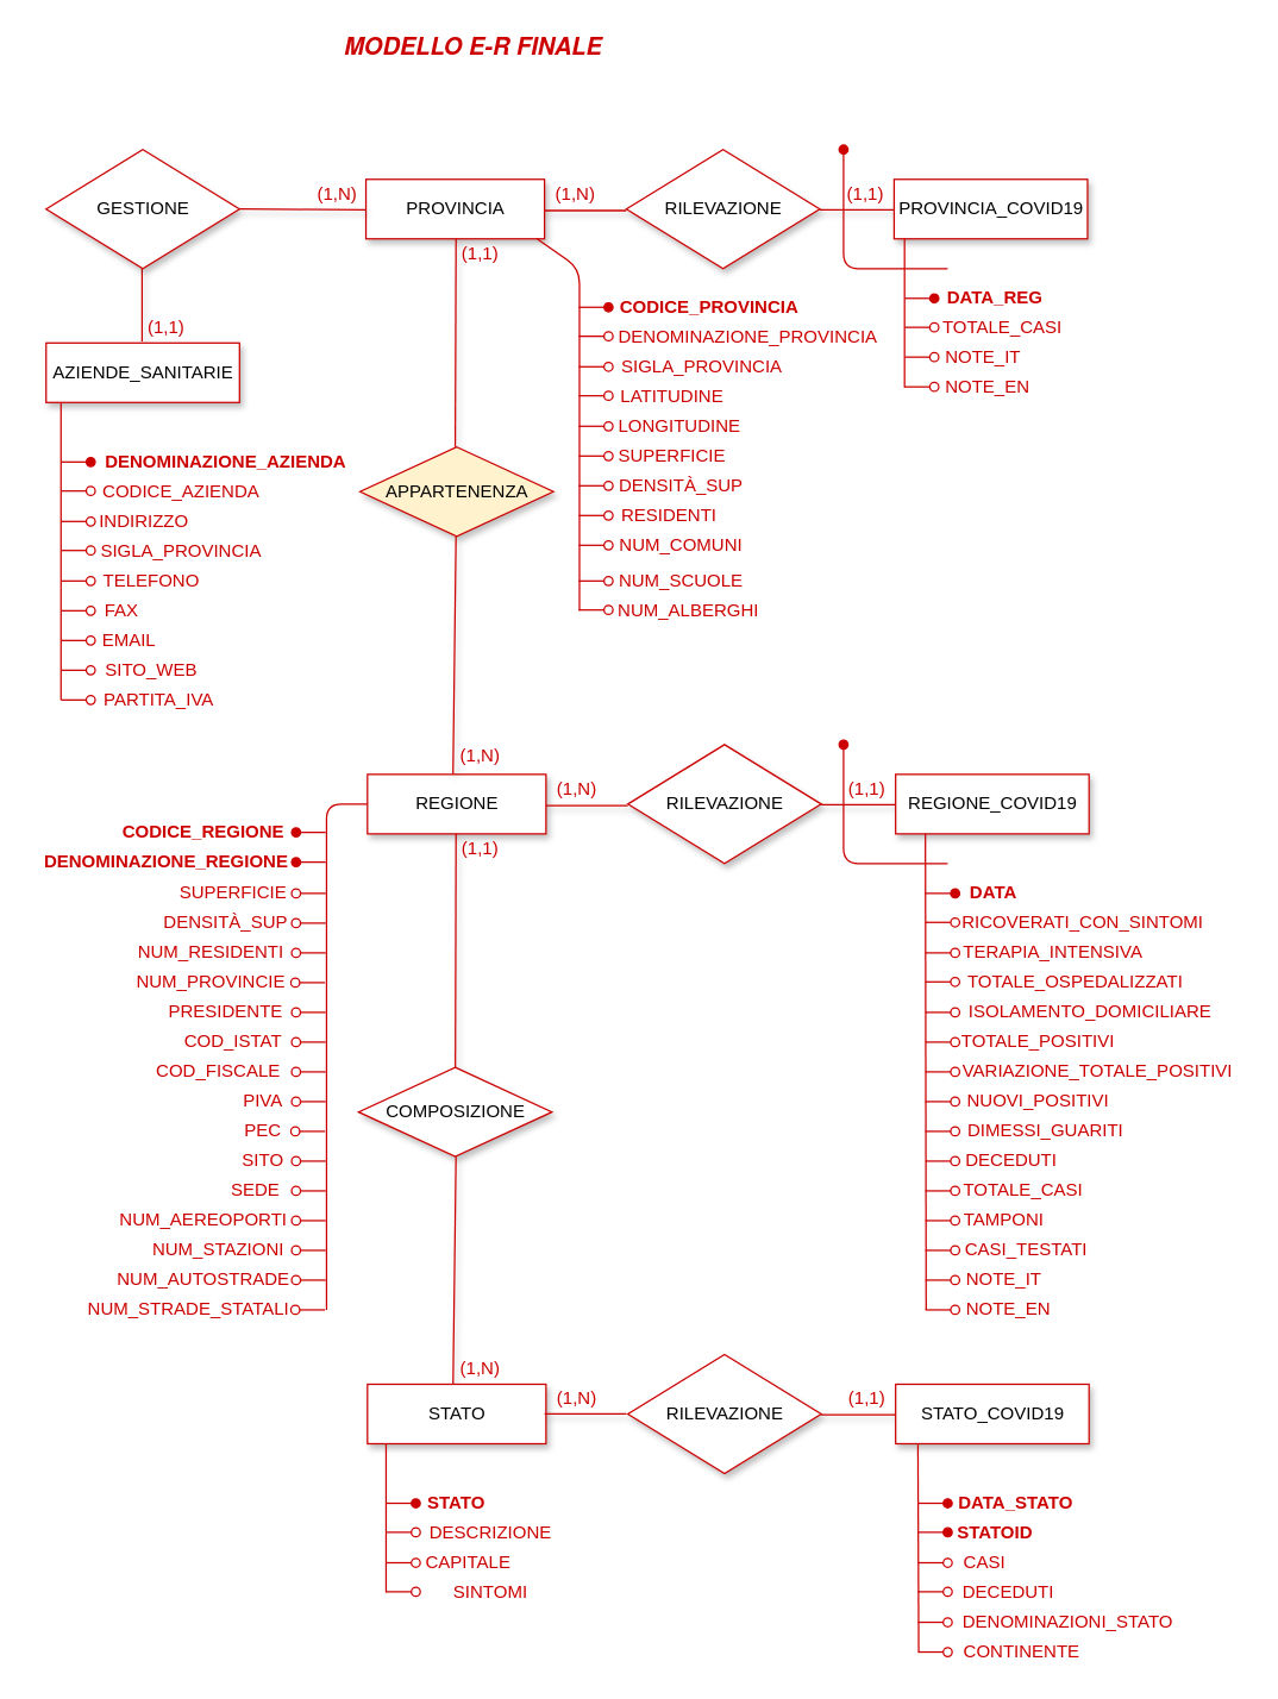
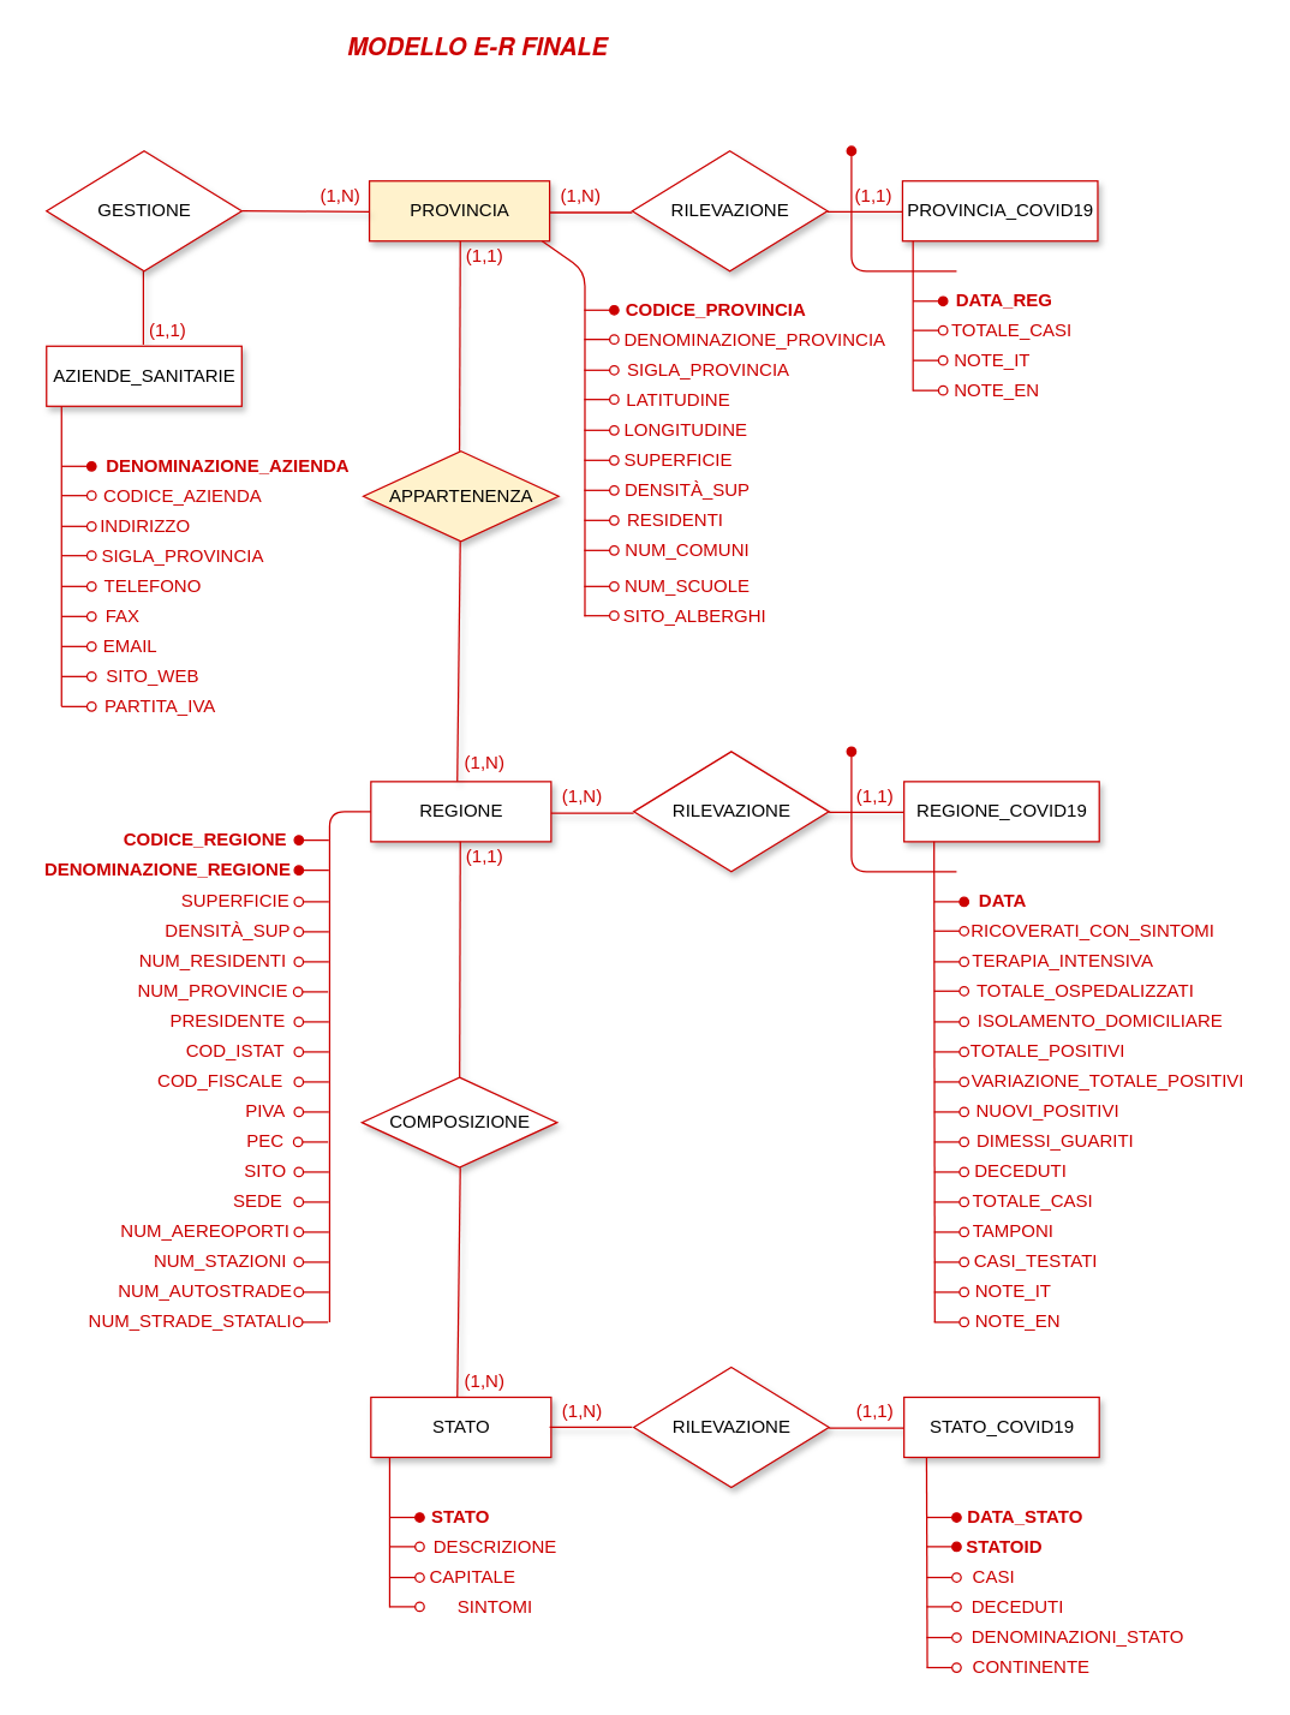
- <mxCell id="2" value="PROVINCIA" style="rounded=0;whiteSpace=wrap;html=1;strokeColor=#CC0000;shadow=1;" parent="1" vertex="1"><mxGeometry x="245.5" y="120" width="120" height="40" as="geometry" /></mxCell>
+ <mxCell id="2" value="PROVINCIA" style="rounded=0;whiteSpace=wrap;html=1;strokeColor=#CC0000;shadow=1;fillColor=#fff2cc;" parent="1" vertex="1"><mxGeometry x="245.5" y="120" width="120" height="40" as="geometry" /></mxCell>
- <mxCell id="180" value="&lt;font color=&quot;#cc0000&quot;&gt;NUM_ALBERGHI&lt;/font&gt;" style="text;html=1;align=center;verticalAlign=middle;resizable=0;points=[];autosize=1;" vertex="1" parent="1"><mxGeometry x="406.5" y="400" width="110" height="20" as="geometry" /></mxCell>
+ <mxCell id="180" value="&lt;font color=&quot;#cc0000&quot;&gt;SITO_ALBERGHI&lt;/font&gt;" style="text;html=1;align=center;verticalAlign=middle;resizable=0;points=[];autosize=1;" vertex="1" parent="1"><mxGeometry x="406.5" y="400" width="110" height="20" as="geometry" /></mxCell>
